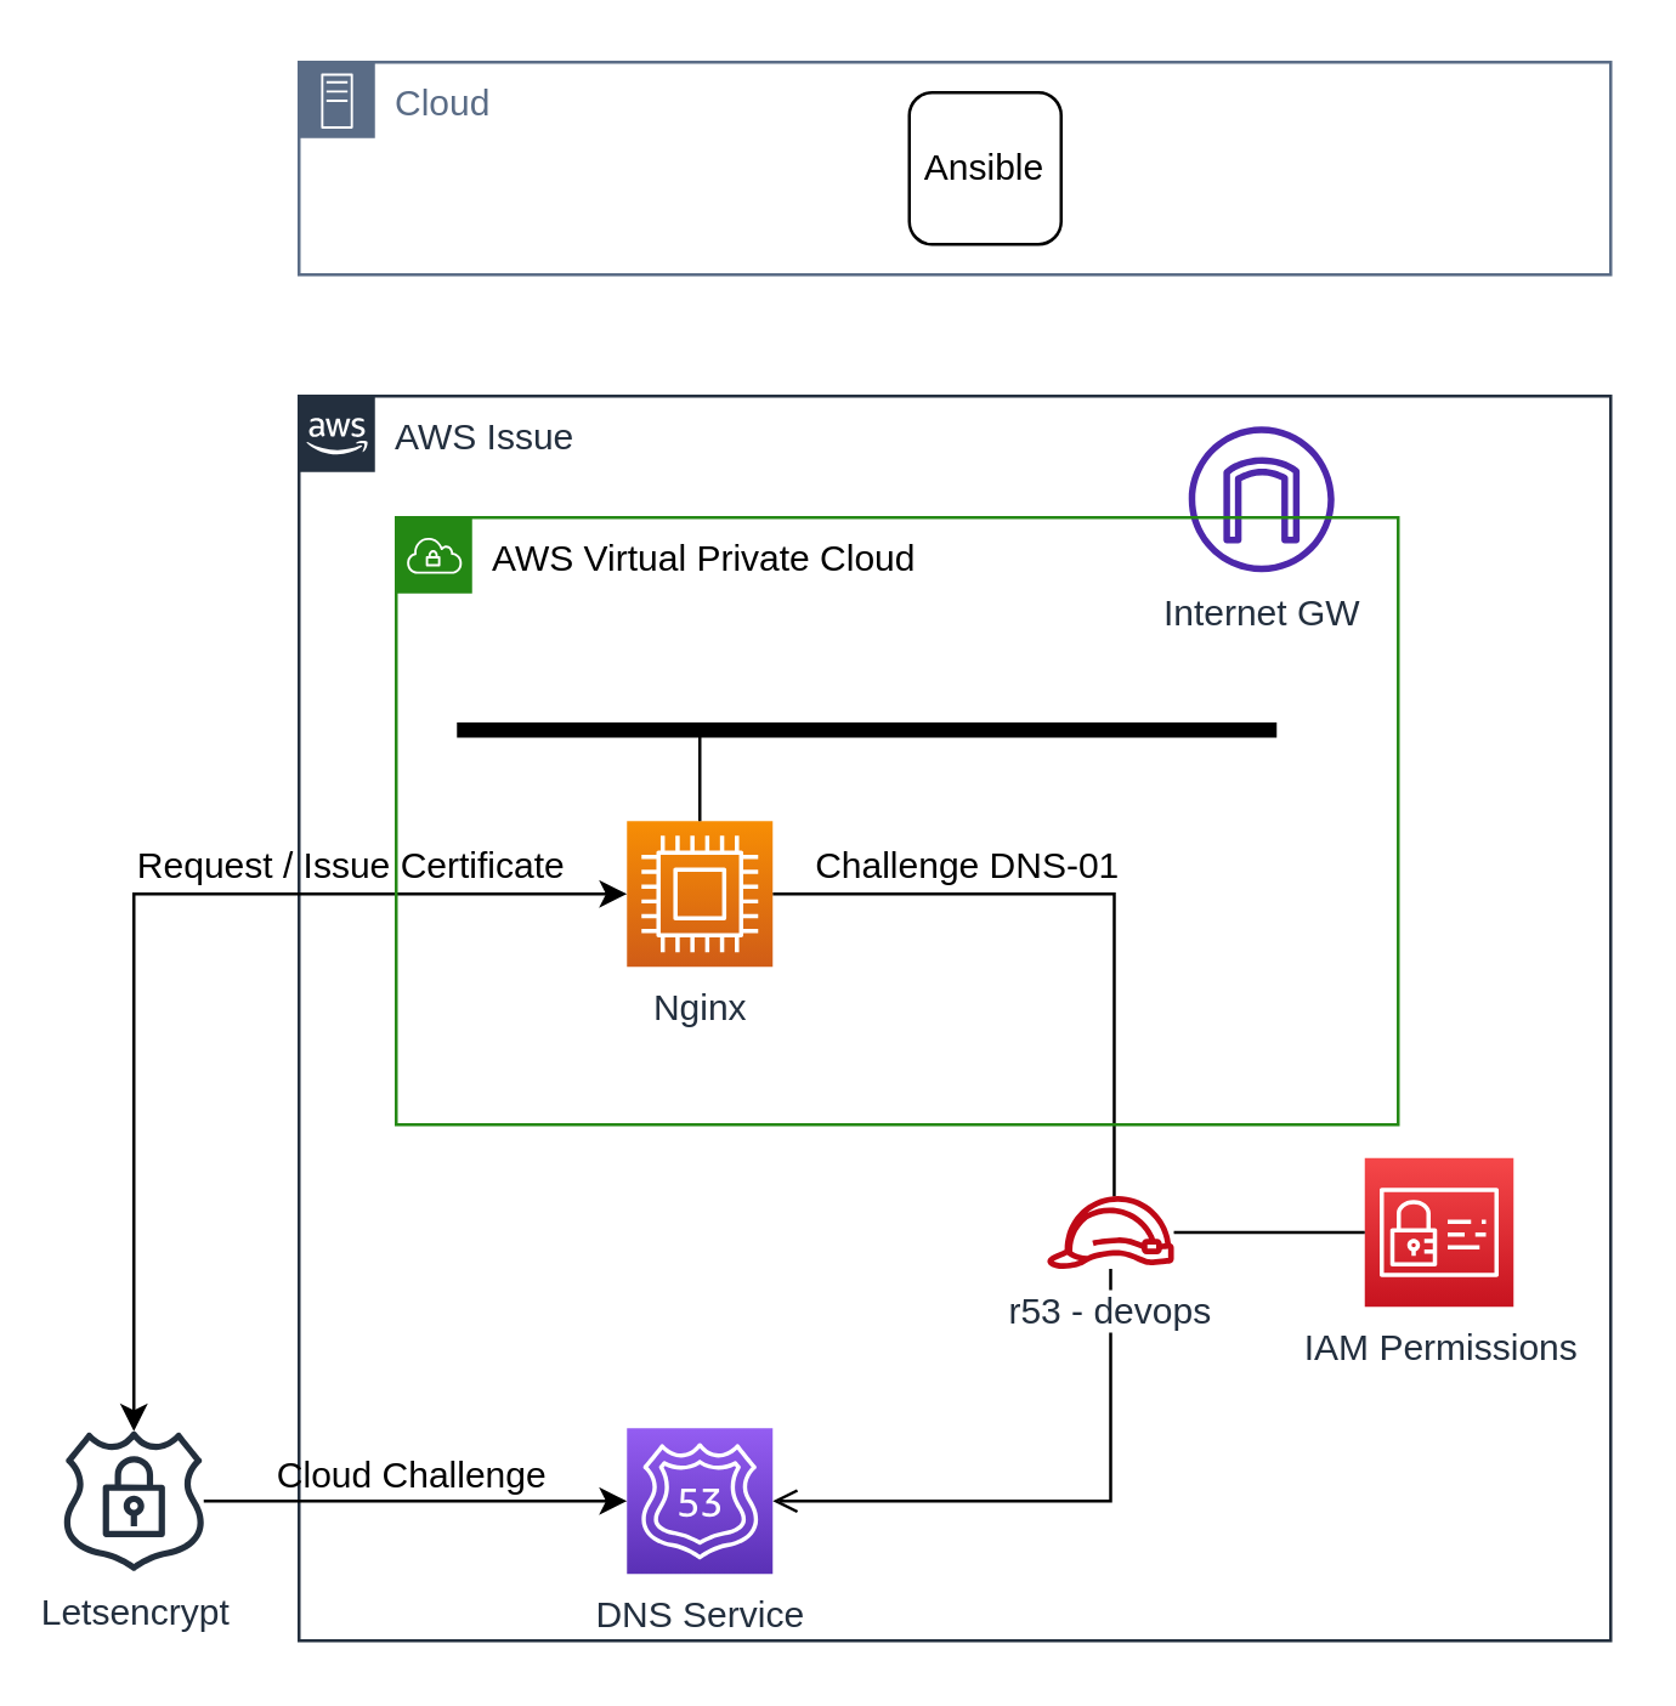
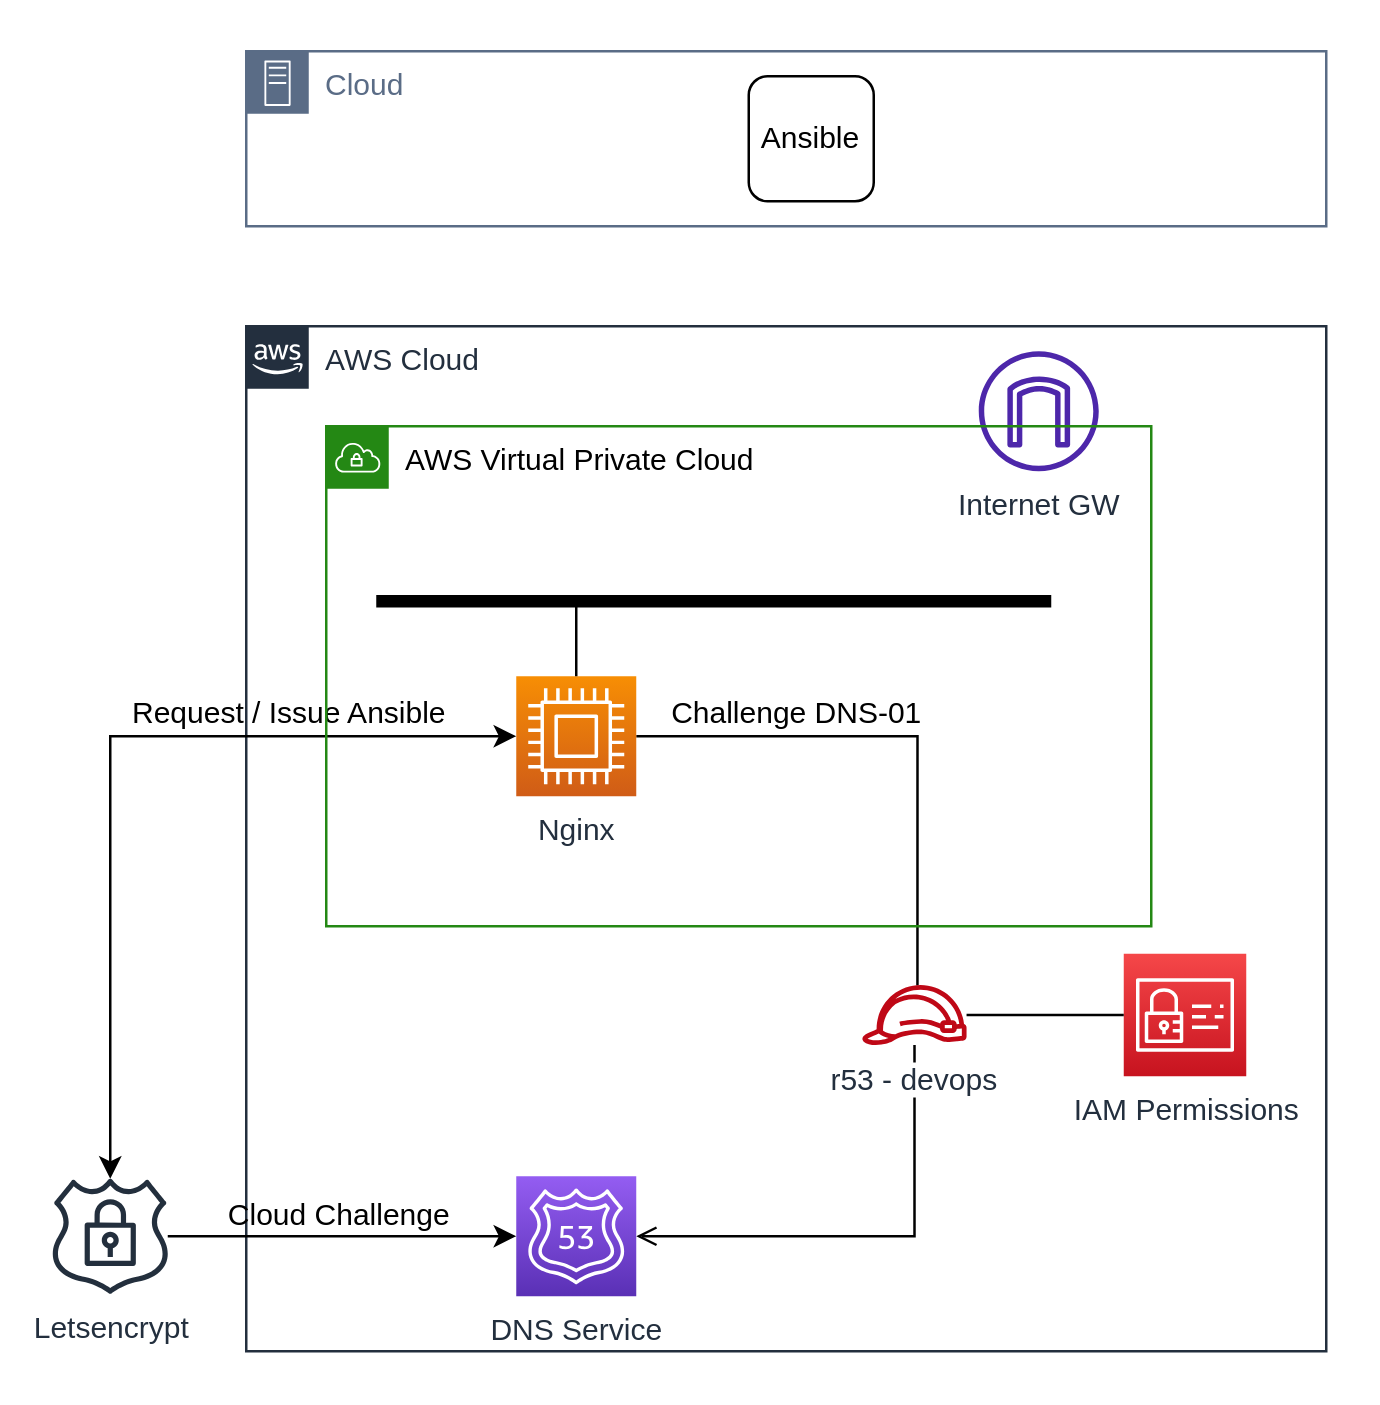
- <mxCell id="8" value="AWS Issue" style="points=[[0,0],[0.25,0],[0.5,0],[0.75,0],[1,0],[1,0.25],[1,0.5],[1,0.75],[1,1],[0.75,1],[0.5,1],[0.25,1],[0,1],[0,0.75],[0,0.5],[0,0.25]];outlineConnect=0;gradientColor=none;html=1;whiteSpace=wrap;fontSize=12;fontStyle=0;container=1;pointerEvents=0;collapsible=0;recursiveResize=0;shape=mxgraph.aws4.group;grIcon=mxgraph.aws4.group_aws_cloud_alt;strokeColor=#232F3E;fillColor=none;verticalAlign=top;align=left;spacingLeft=30;fontColor=#232F3E;dashed=0;" parent="1" vertex="1"><mxGeometry x="98" y="130" width="432" height="410" as="geometry" /></mxCell>
+ <mxCell id="8" value="AWS Cloud" style="points=[[0,0],[0.25,0],[0.5,0],[0.75,0],[1,0],[1,0.25],[1,0.5],[1,0.75],[1,1],[0.75,1],[0.5,1],[0.25,1],[0,1],[0,0.75],[0,0.5],[0,0.25]];outlineConnect=0;gradientColor=none;html=1;whiteSpace=wrap;fontSize=12;fontStyle=0;container=1;pointerEvents=0;collapsible=0;recursiveResize=0;shape=mxgraph.aws4.group;grIcon=mxgraph.aws4.group_aws_cloud_alt;strokeColor=#232F3E;fillColor=none;verticalAlign=top;align=left;spacingLeft=30;fontColor=#232F3E;dashed=0;" parent="1" vertex="1"><mxGeometry x="98" y="130" width="432" height="410" as="geometry" /></mxCell>
- <mxCell id="18" value="Request / Issue Certificate" style="text;html=1;align=center;verticalAlign=middle;resizable=0;points=[];autosize=1;strokeColor=none;fillColor=none;" parent="1" vertex="1"><mxGeometry x="35" y="270" width="160" height="30" as="geometry" /></mxCell>
+ <mxCell id="18" value="Request / Issue Ansible" style="text;html=1;align=center;verticalAlign=middle;resizable=0;points=[];autosize=1;strokeColor=none;fillColor=none;" parent="1" vertex="1"><mxGeometry x="35" y="270" width="160" height="30" as="geometry" /></mxCell>
